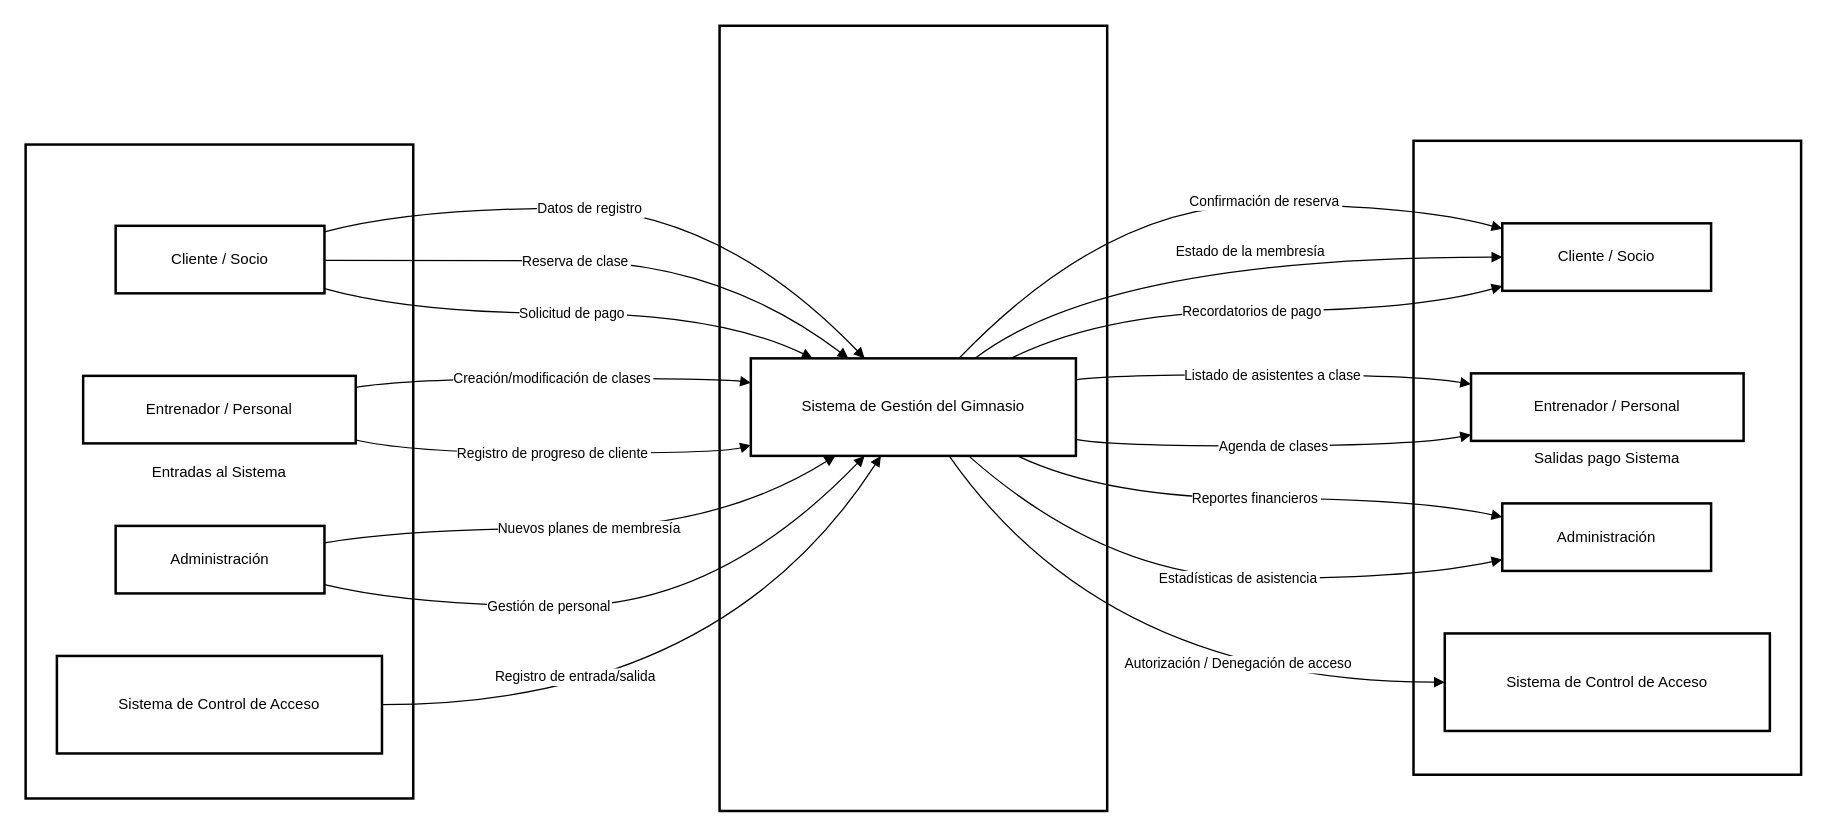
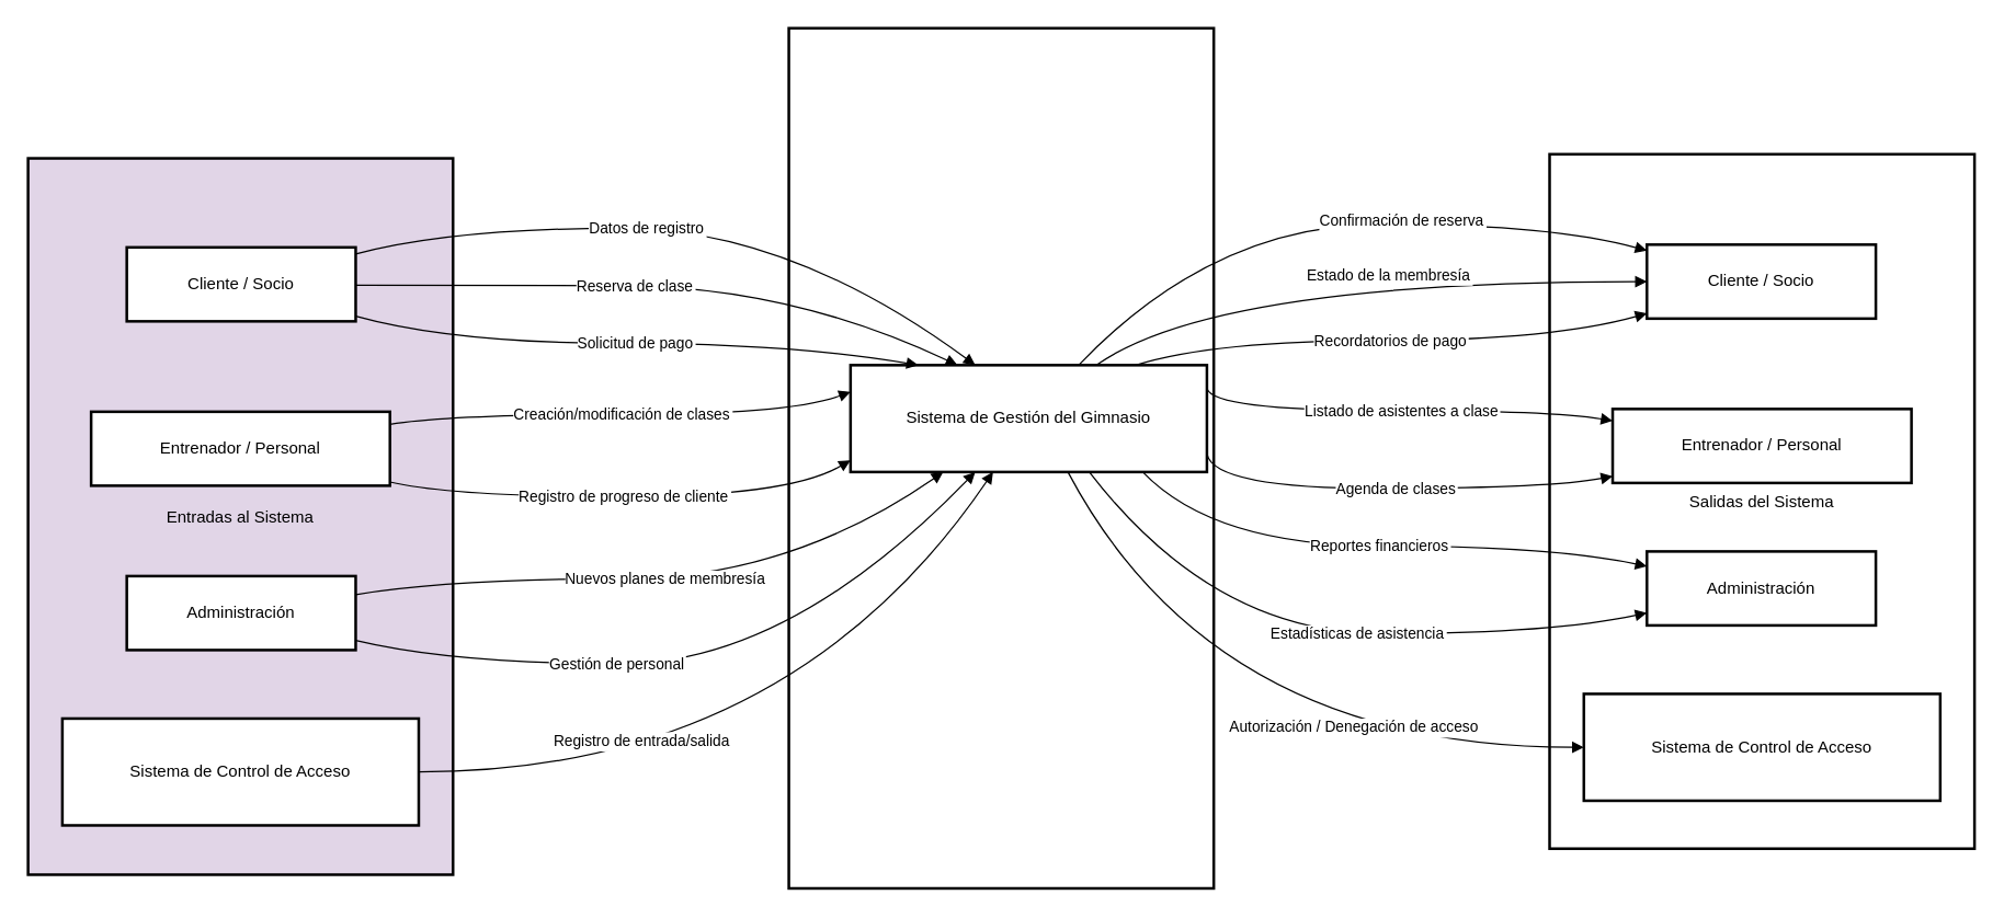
- <mxCell id="9" value="Sistema de Gestión del Gimnasio" style="whiteSpace=wrap;strokeWidth=2;" vertex="1" parent="1"><mxGeometry x="600" y="286" width="260" height="78" as="geometry" /></mxCell>
+ <mxCell id="9" value="Sistema de Gestión del Gimnasio" style="whiteSpace=wrap;strokeWidth=2;" vertex="1" parent="1"><mxGeometry x="620" y="266" width="260" height="78" as="geometry" /></mxCell>
- <mxCell id="2" value="Salidas pago Sistema" style="whiteSpace=wrap;strokeWidth=2;" vertex="1" parent="1"><mxGeometry x="1130" y="112" width="310" height="507" as="geometry" /></mxCell>
+ <mxCell id="2" value="Salidas del Sistema" style="whiteSpace=wrap;strokeWidth=2;" vertex="1" parent="1"><mxGeometry x="1130" y="112" width="310" height="507" as="geometry" /></mxCell>
- <mxCell id="4" value="Entradas al Sistema" style="whiteSpace=wrap;strokeWidth=2;" vertex="1" parent="1"><mxGeometry x="20" y="115" width="310" height="523" as="geometry" /></mxCell>
+ <mxCell id="4" value="Entradas al Sistema" style="whiteSpace=wrap;strokeWidth=2;fillColor=#e1d5e7;" vertex="1" parent="1"><mxGeometry x="20" y="115" width="310" height="523" as="geometry" /></mxCell>
